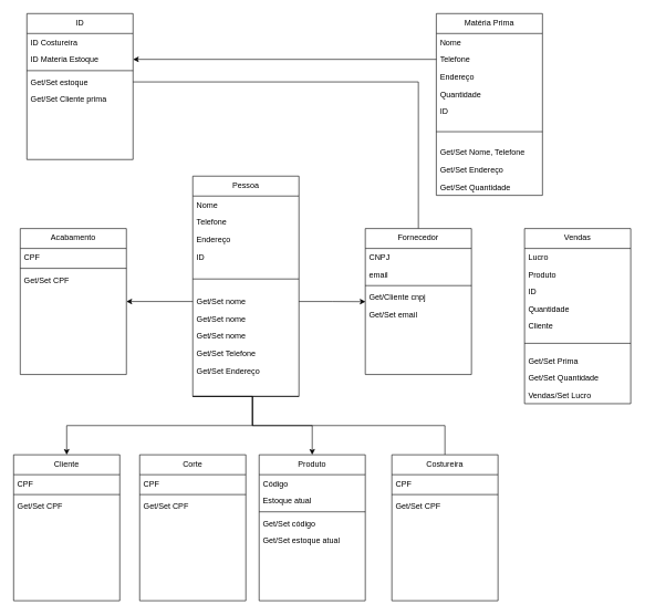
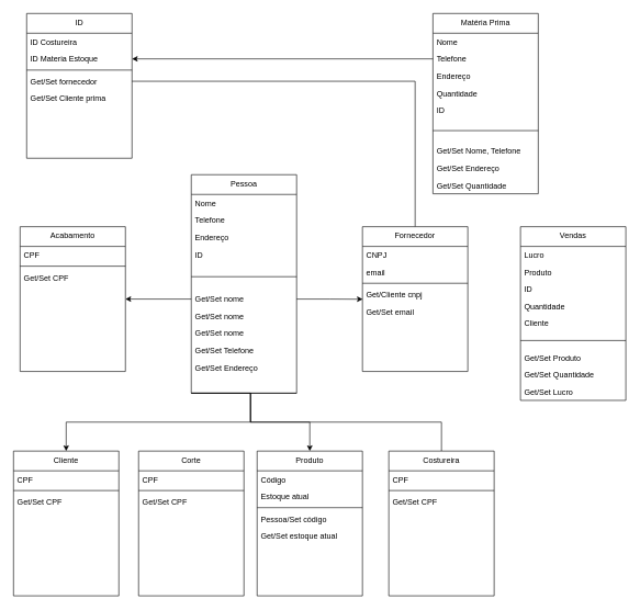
- <mxCell id="69" value="Get/Set estoque" style="text;align=left;verticalAlign=top;spacingLeft=4;spacingRight=4;overflow=hidden;rotatable=0;points=[[0,0.5],[1,0.5]];portConstraint=eastwest;" parent="65" vertex="1"><mxGeometry y="90" width="160" height="26" as="geometry" /></mxCell>
+ <mxCell id="69" value="Get/Set fornecedor" style="text;align=left;verticalAlign=top;spacingLeft=4;spacingRight=4;overflow=hidden;rotatable=0;points=[[0,0.5],[1,0.5]];portConstraint=eastwest;" parent="65" vertex="1"><mxGeometry y="90" width="160" height="26" as="geometry" /></mxCell>
- <mxCell id="55" value="Get/Set Prima" style="text;align=left;verticalAlign=top;spacingLeft=4;spacingRight=4;overflow=hidden;rotatable=0;points=[[0,0.5],[1,0.5]];portConstraint=eastwest;" parent="48" vertex="1"><mxGeometry y="186" width="160" height="26" as="geometry" /></mxCell>
+ <mxCell id="55" value="Get/Set Produto" style="text;align=left;verticalAlign=top;spacingLeft=4;spacingRight=4;overflow=hidden;rotatable=0;points=[[0,0.5],[1,0.5]];portConstraint=eastwest;" parent="48" vertex="1"><mxGeometry y="186" width="160" height="26" as="geometry" /></mxCell>
- <mxCell id="57" value="Vendas/Set Lucro" style="text;align=left;verticalAlign=top;spacingLeft=4;spacingRight=4;overflow=hidden;rotatable=0;points=[[0,0.5],[1,0.5]];portConstraint=eastwest;" parent="48" vertex="1"><mxGeometry y="238" width="160" height="26" as="geometry" /></mxCell>
+ <mxCell id="57" value="Get/Set Lucro" style="text;align=left;verticalAlign=top;spacingLeft=4;spacingRight=4;overflow=hidden;rotatable=0;points=[[0,0.5],[1,0.5]];portConstraint=eastwest;" parent="48" vertex="1"><mxGeometry y="238" width="160" height="26" as="geometry" /></mxCell>
- <mxCell id="30" value="Get/Set código" style="text;align=left;verticalAlign=top;spacingLeft=4;spacingRight=4;overflow=hidden;rotatable=0;points=[[0,0.5],[1,0.5]];portConstraint=eastwest;" parent="26" vertex="1"><mxGeometry y="90" width="160" height="26" as="geometry" /></mxCell>
+ <mxCell id="30" value="Pessoa/Set código" style="text;align=left;verticalAlign=top;spacingLeft=4;spacingRight=4;overflow=hidden;rotatable=0;points=[[0,0.5],[1,0.5]];portConstraint=eastwest;" parent="26" vertex="1"><mxGeometry y="90" width="160" height="26" as="geometry" /></mxCell>
